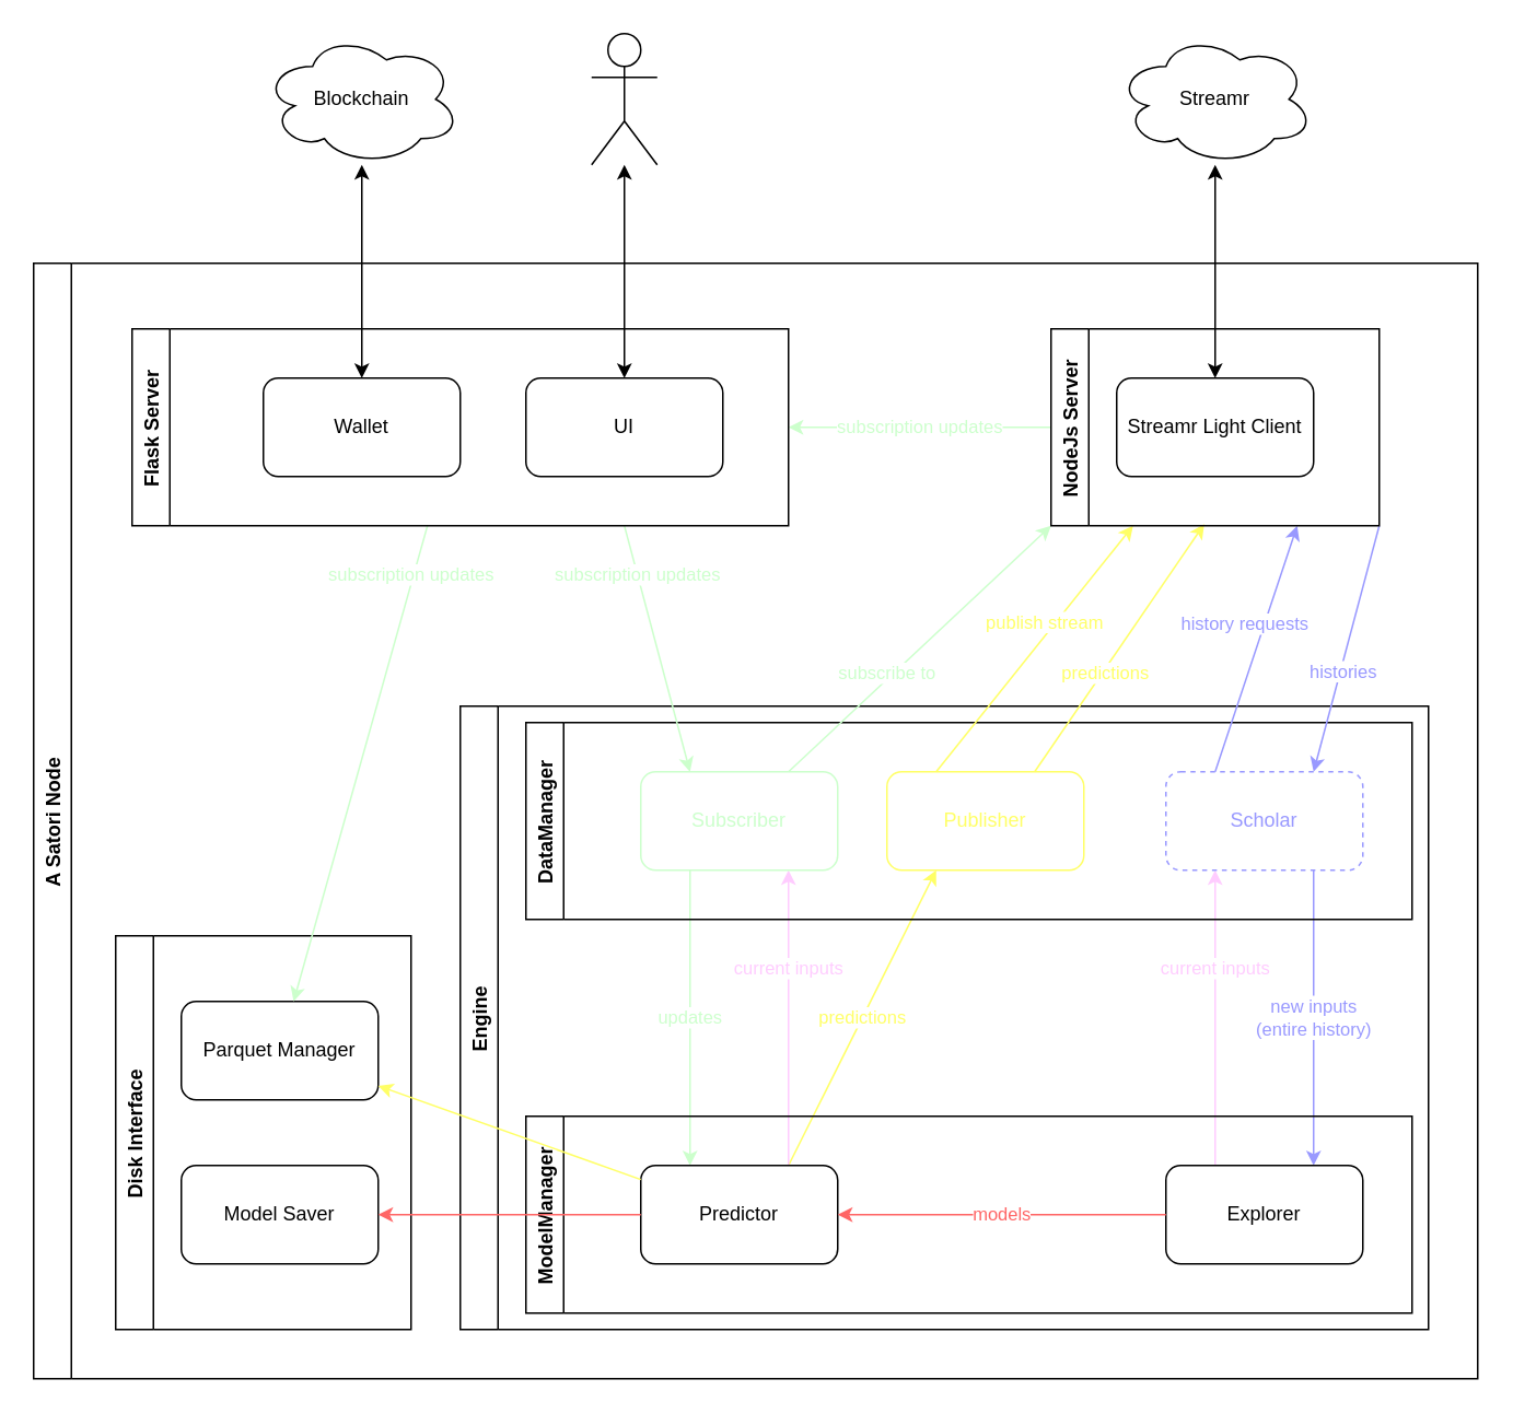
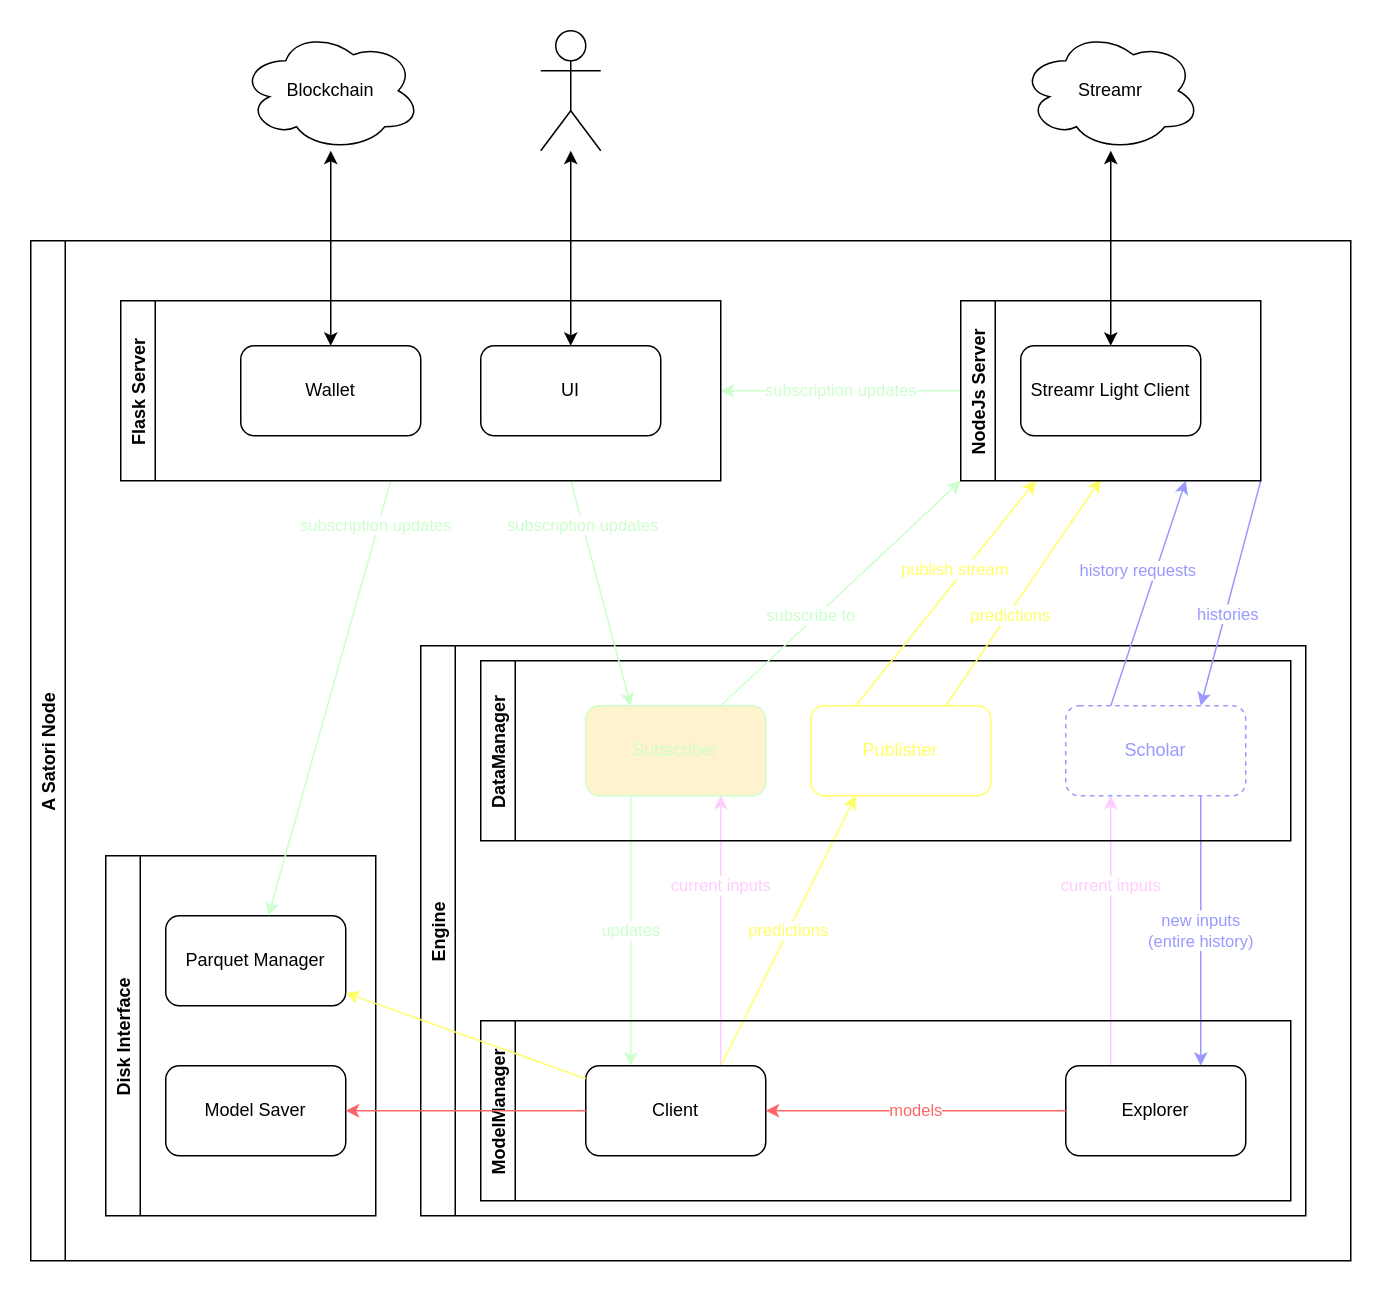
- <mxCell id="10" value="&lt;font color=&quot;#ccffcc&quot;&gt;Subscriber&lt;/font&gt;" style="rounded=1;whiteSpace=wrap;html=1;strokeColor=#CCFFCC;" parent="9" vertex="1"><mxGeometry x="70" y="30" width="120" height="60" as="geometry" /></mxCell>
+ <mxCell id="10" value="&lt;font color=&quot;#ccffcc&quot;&gt;Subscriber&lt;/font&gt;" style="rounded=1;whiteSpace=wrap;html=1;strokeColor=#CCFFCC;fillColor=#fff2cc;" parent="9" vertex="1"><mxGeometry x="70" y="30" width="120" height="60" as="geometry" /></mxCell>
- <mxCell id="14" value="Predictor" style="rounded=1;whiteSpace=wrap;html=1;" parent="13" vertex="1"><mxGeometry x="70" y="30" width="120" height="60" as="geometry" /></mxCell>
+ <mxCell id="14" value="Client" style="rounded=1;whiteSpace=wrap;html=1;" parent="13" vertex="1"><mxGeometry x="70" y="30" width="120" height="60" as="geometry" /></mxCell>
